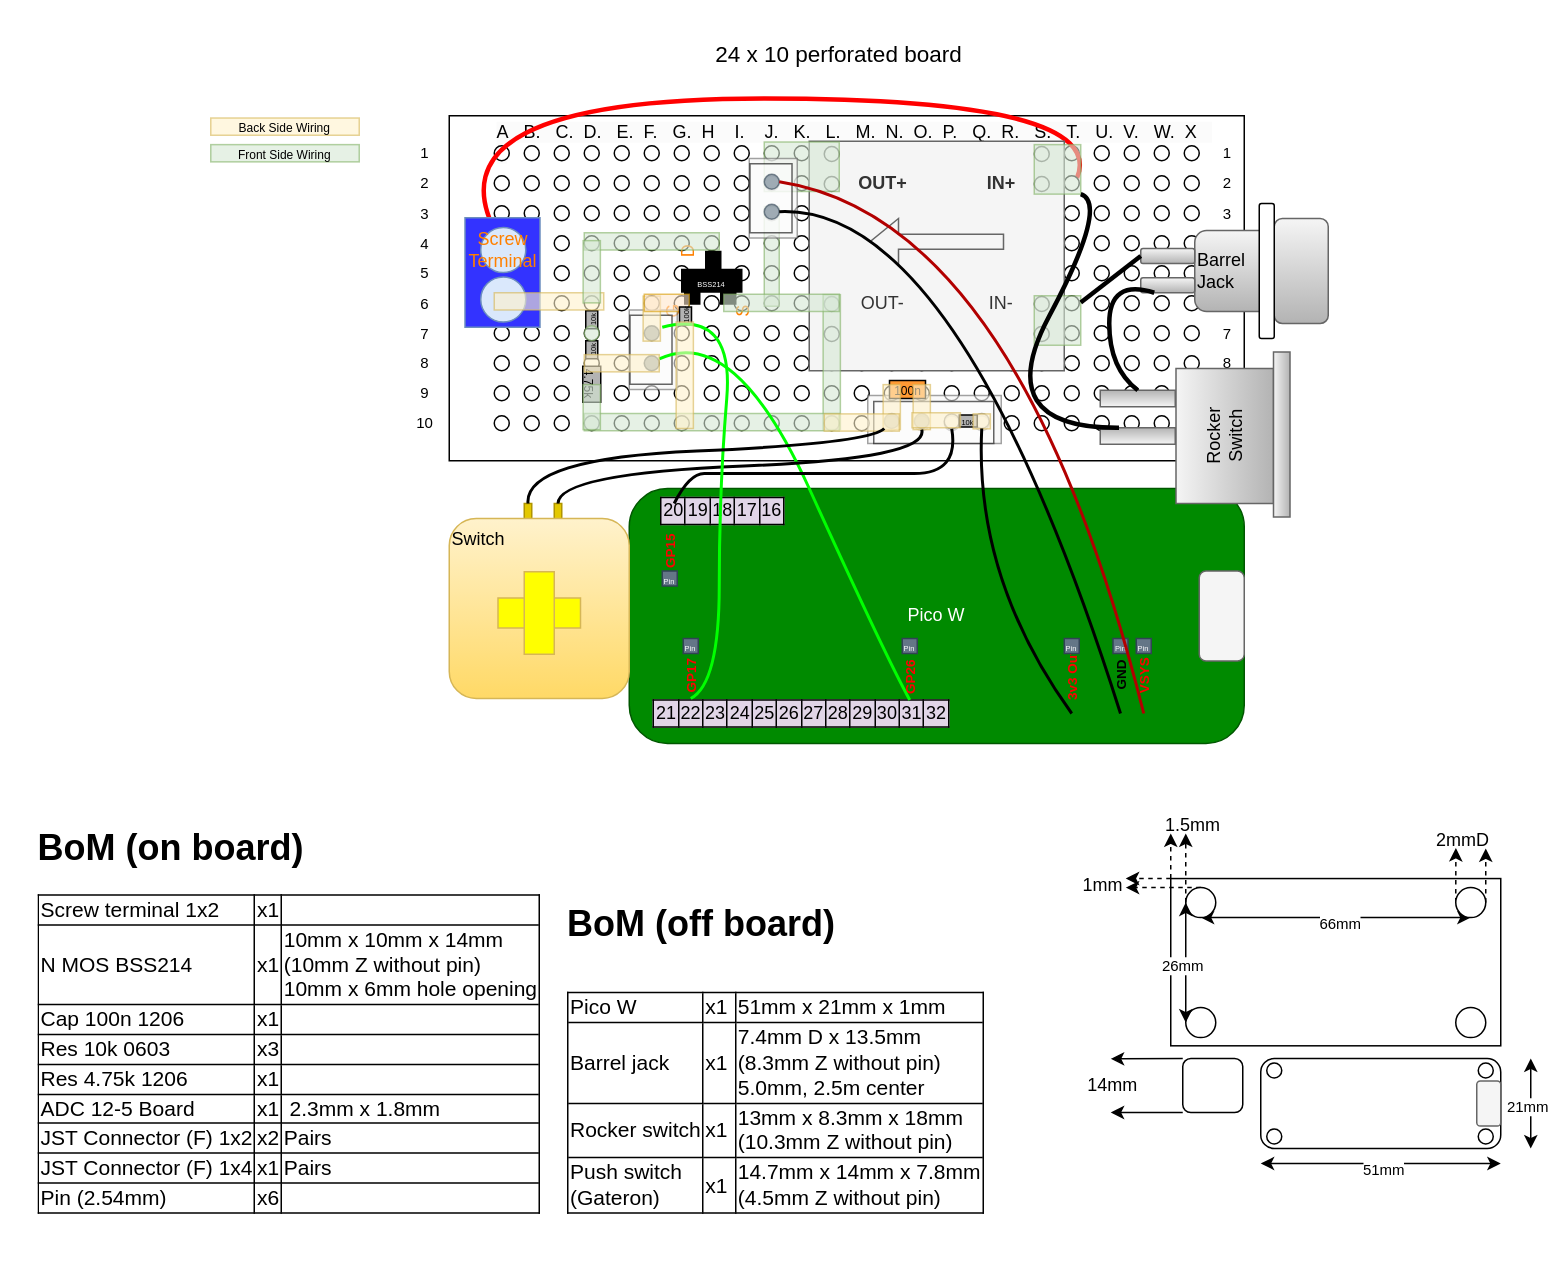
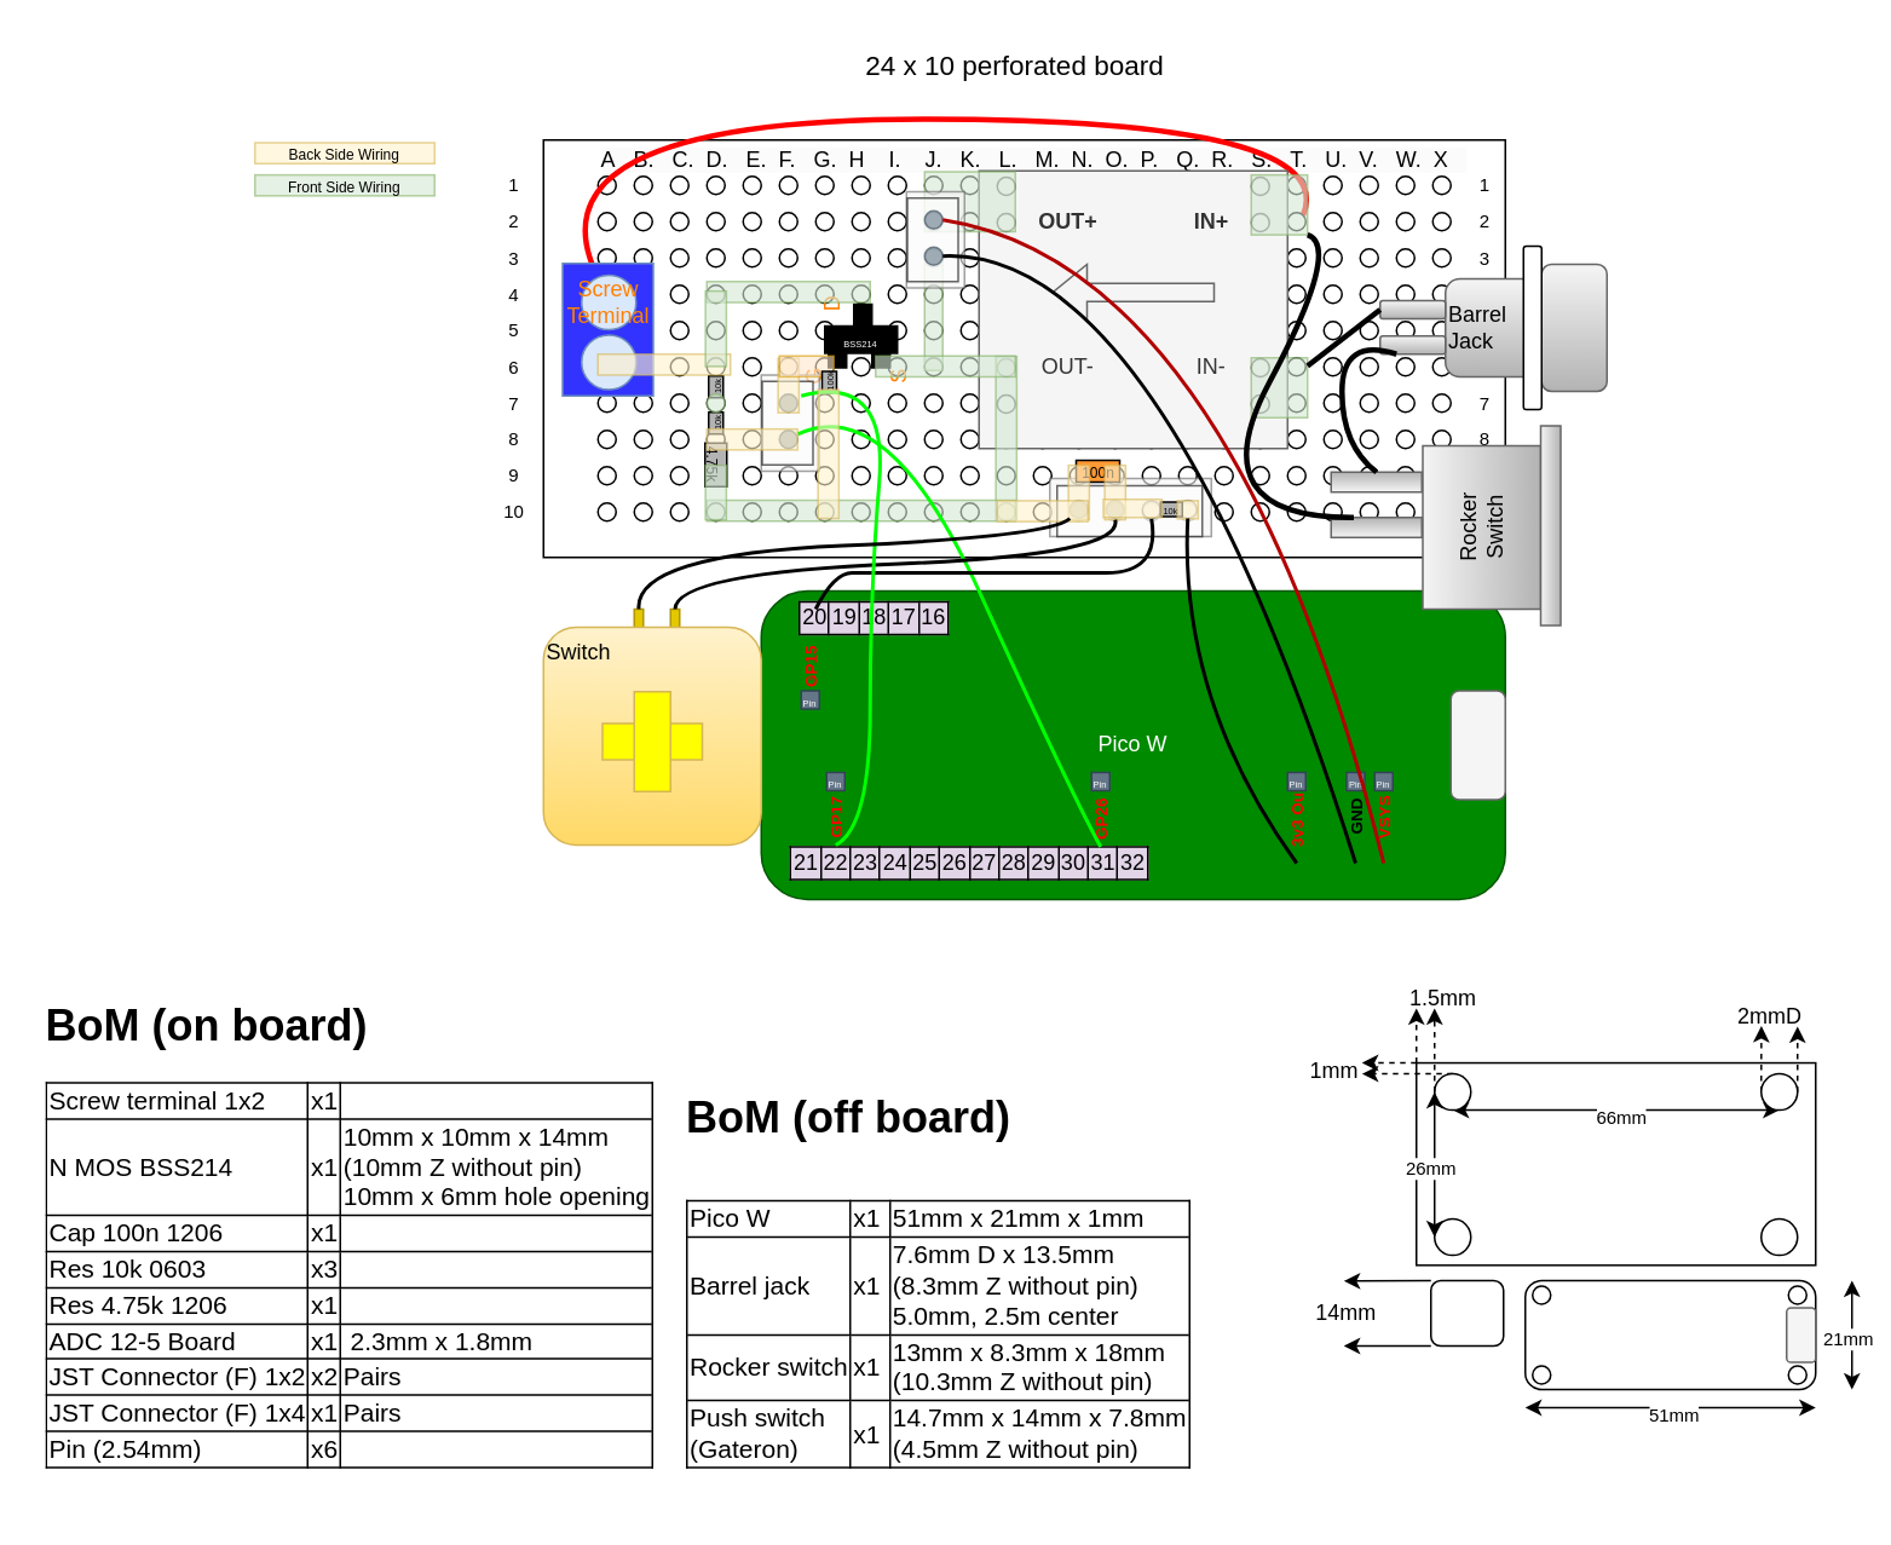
- <mxCell id="274" value="&lt;h1&gt;BoM (off board)&lt;/h1&gt;&lt;br&gt;&lt;table style=&quot;background-color: initial; border: 1px solid rgb(0, 0, 0); border-collapse: collapse; font-size: 14px;&quot; border=&quot;1&quot;&gt;&lt;tbody&gt;&lt;tr&gt;&lt;td&gt;Pico W&lt;/td&gt;&lt;td&gt;x1&lt;/td&gt;&lt;td&gt;51mm x 21mm x 1mm&lt;/td&gt;&lt;/tr&gt;&lt;tr&gt;&lt;td&gt;Barrel jack&lt;/td&gt;&lt;td&gt;x1&lt;br&gt;&lt;/td&gt;&lt;td&gt;7.4mm D x 13.5mm &lt;br&gt;(8.3mm Z without pin)&lt;br&gt;5.0mm, 2.5m center&lt;/td&gt;&lt;/tr&gt;&lt;tr&gt;&lt;td&gt;Rocker switch&lt;/td&gt;&lt;td&gt;x1&lt;span style=&quot;white-space: pre;&quot;&gt; &lt;/span&gt;&lt;/td&gt;&lt;td&gt;13mm x 8.3mm x 18mm &lt;br&gt;(10.3mm Z without pin)&lt;/td&gt;&lt;/tr&gt;&lt;tr&gt;&lt;td&gt;Push switch &lt;br&gt;(Gateron)&lt;/td&gt;&lt;td&gt;x1&lt;/td&gt;&lt;td&gt;14.7mm x 14mm x 7.8mm&lt;br&gt;(4.5mm Z without pin)&lt;/td&gt;&lt;/tr&gt;&lt;/tbody&gt;&lt;/table&gt;&lt;p&gt;&lt;/p&gt;" style="text;html=1;strokeColor=none;fillColor=none;spacing=5;spacingTop=-20;whiteSpace=wrap;overflow=hidden;rounded=0;" parent="1" vertex="1"><mxGeometry x="373" y="596" width="350" height="233" as="geometry" /></mxCell>
+ <mxCell id="274" value="&lt;h1&gt;BoM (off board)&lt;/h1&gt;&lt;br&gt;&lt;table style=&quot;background-color: initial; border: 1px solid rgb(0, 0, 0); border-collapse: collapse; font-size: 14px;&quot; border=&quot;1&quot;&gt;&lt;tbody&gt;&lt;tr&gt;&lt;td&gt;Pico W&lt;/td&gt;&lt;td&gt;x1&lt;/td&gt;&lt;td&gt;51mm x 21mm x 1mm&lt;/td&gt;&lt;/tr&gt;&lt;tr&gt;&lt;td&gt;Barrel jack&lt;/td&gt;&lt;td&gt;x1&lt;br&gt;&lt;/td&gt;&lt;td&gt;7.6mm D x 13.5mm &lt;br&gt;(8.3mm Z without pin)&lt;br&gt;5.0mm, 2.5m center&lt;/td&gt;&lt;/tr&gt;&lt;tr&gt;&lt;td&gt;Rocker switch&lt;/td&gt;&lt;td&gt;x1&lt;span style=&quot;white-space: pre;&quot;&gt; &lt;/span&gt;&lt;/td&gt;&lt;td&gt;13mm x 8.3mm x 18mm &lt;br&gt;(10.3mm Z without pin)&lt;/td&gt;&lt;/tr&gt;&lt;tr&gt;&lt;td&gt;Push switch &lt;br&gt;(Gateron)&lt;/td&gt;&lt;td&gt;x1&lt;/td&gt;&lt;td&gt;14.7mm x 14mm x 7.8mm&lt;br&gt;(4.5mm Z without pin)&lt;/td&gt;&lt;/tr&gt;&lt;/tbody&gt;&lt;/table&gt;&lt;p&gt;&lt;/p&gt;" style="text;html=1;strokeColor=none;fillColor=none;spacing=5;spacingTop=-20;whiteSpace=wrap;overflow=hidden;rounded=0;" parent="1" vertex="1"><mxGeometry x="373" y="596" width="350" height="233" as="geometry" /></mxCell>
